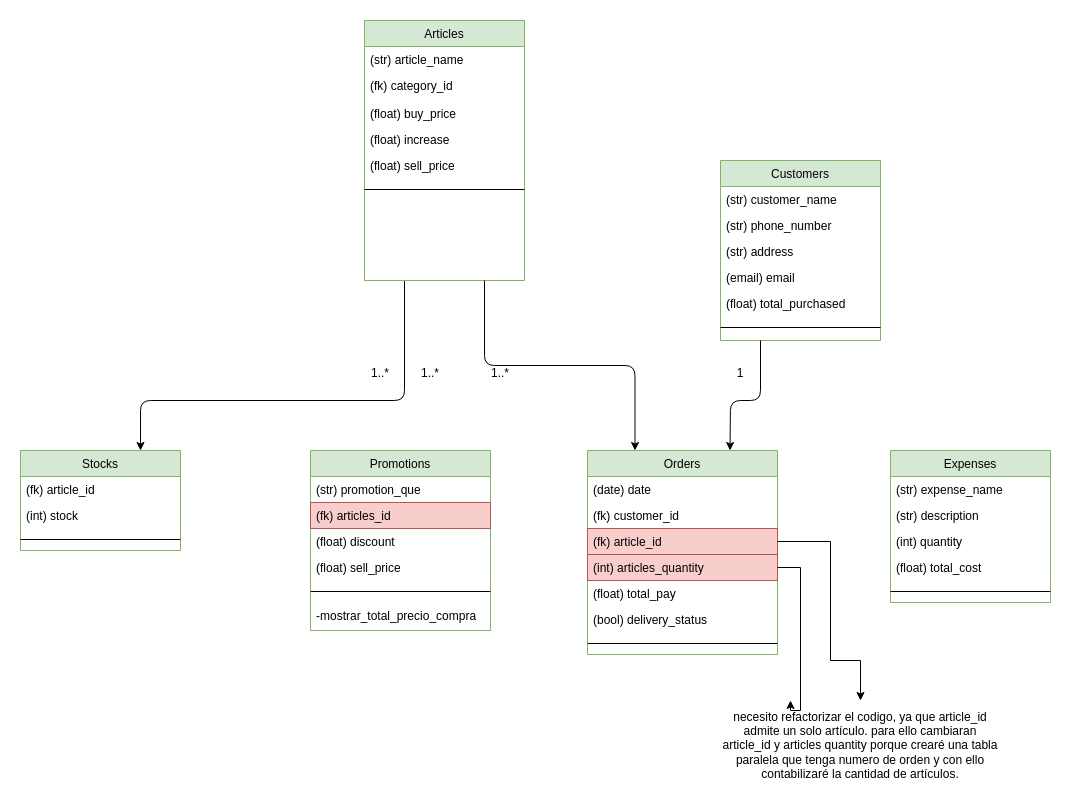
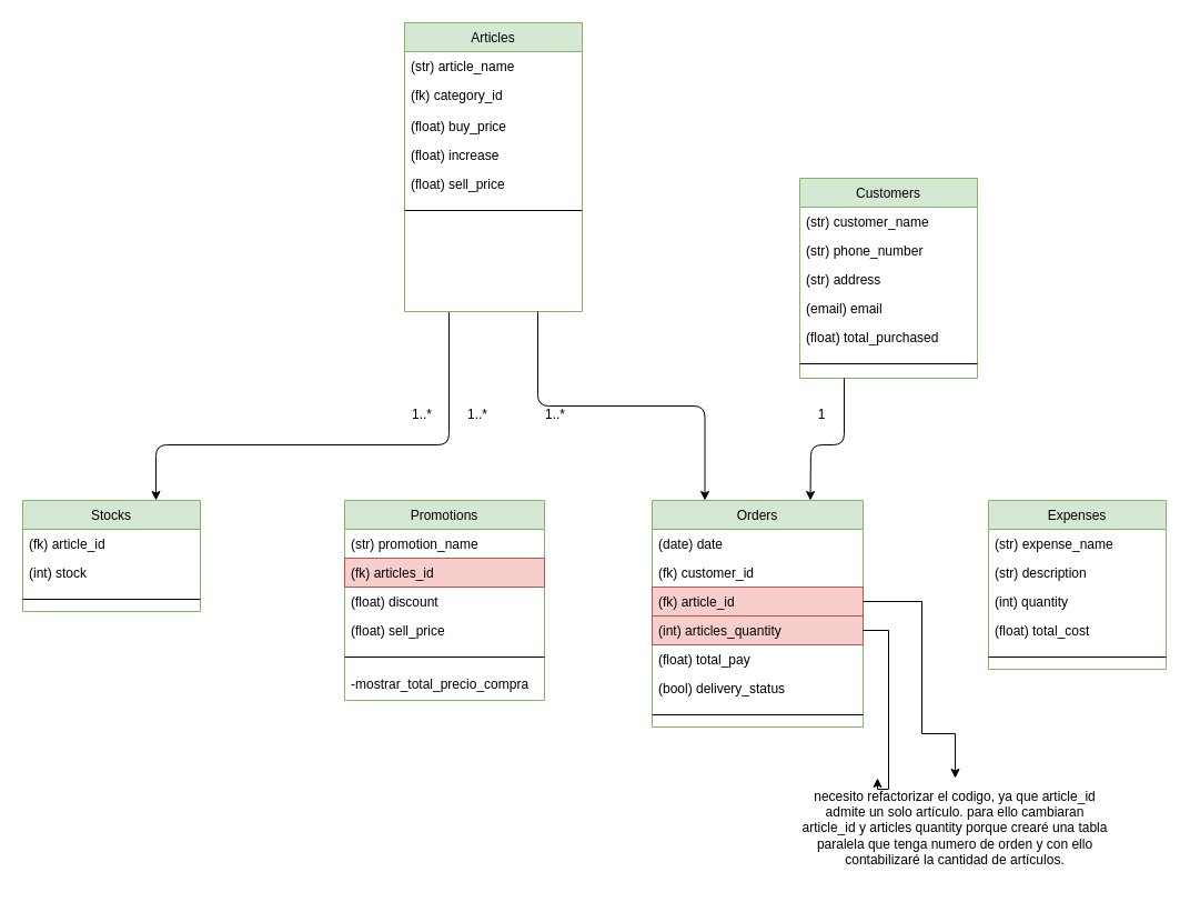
- <mxCell id="11" value="(str) promotion_que" style="text;align=left;verticalAlign=top;spacingLeft=4;spacingRight=4;overflow=hidden;rotatable=0;points=[[0,0.5],[1,0.5]];portConstraint=eastwest;" parent="10" vertex="1"><mxGeometry y="26" width="180" height="26" as="geometry" /></mxCell>
+ <mxCell id="11" value="(str) promotion_name" style="text;align=left;verticalAlign=top;spacingLeft=4;spacingRight=4;overflow=hidden;rotatable=0;points=[[0,0.5],[1,0.5]];portConstraint=eastwest;" parent="10" vertex="1"><mxGeometry y="26" width="180" height="26" as="geometry" /></mxCell>
